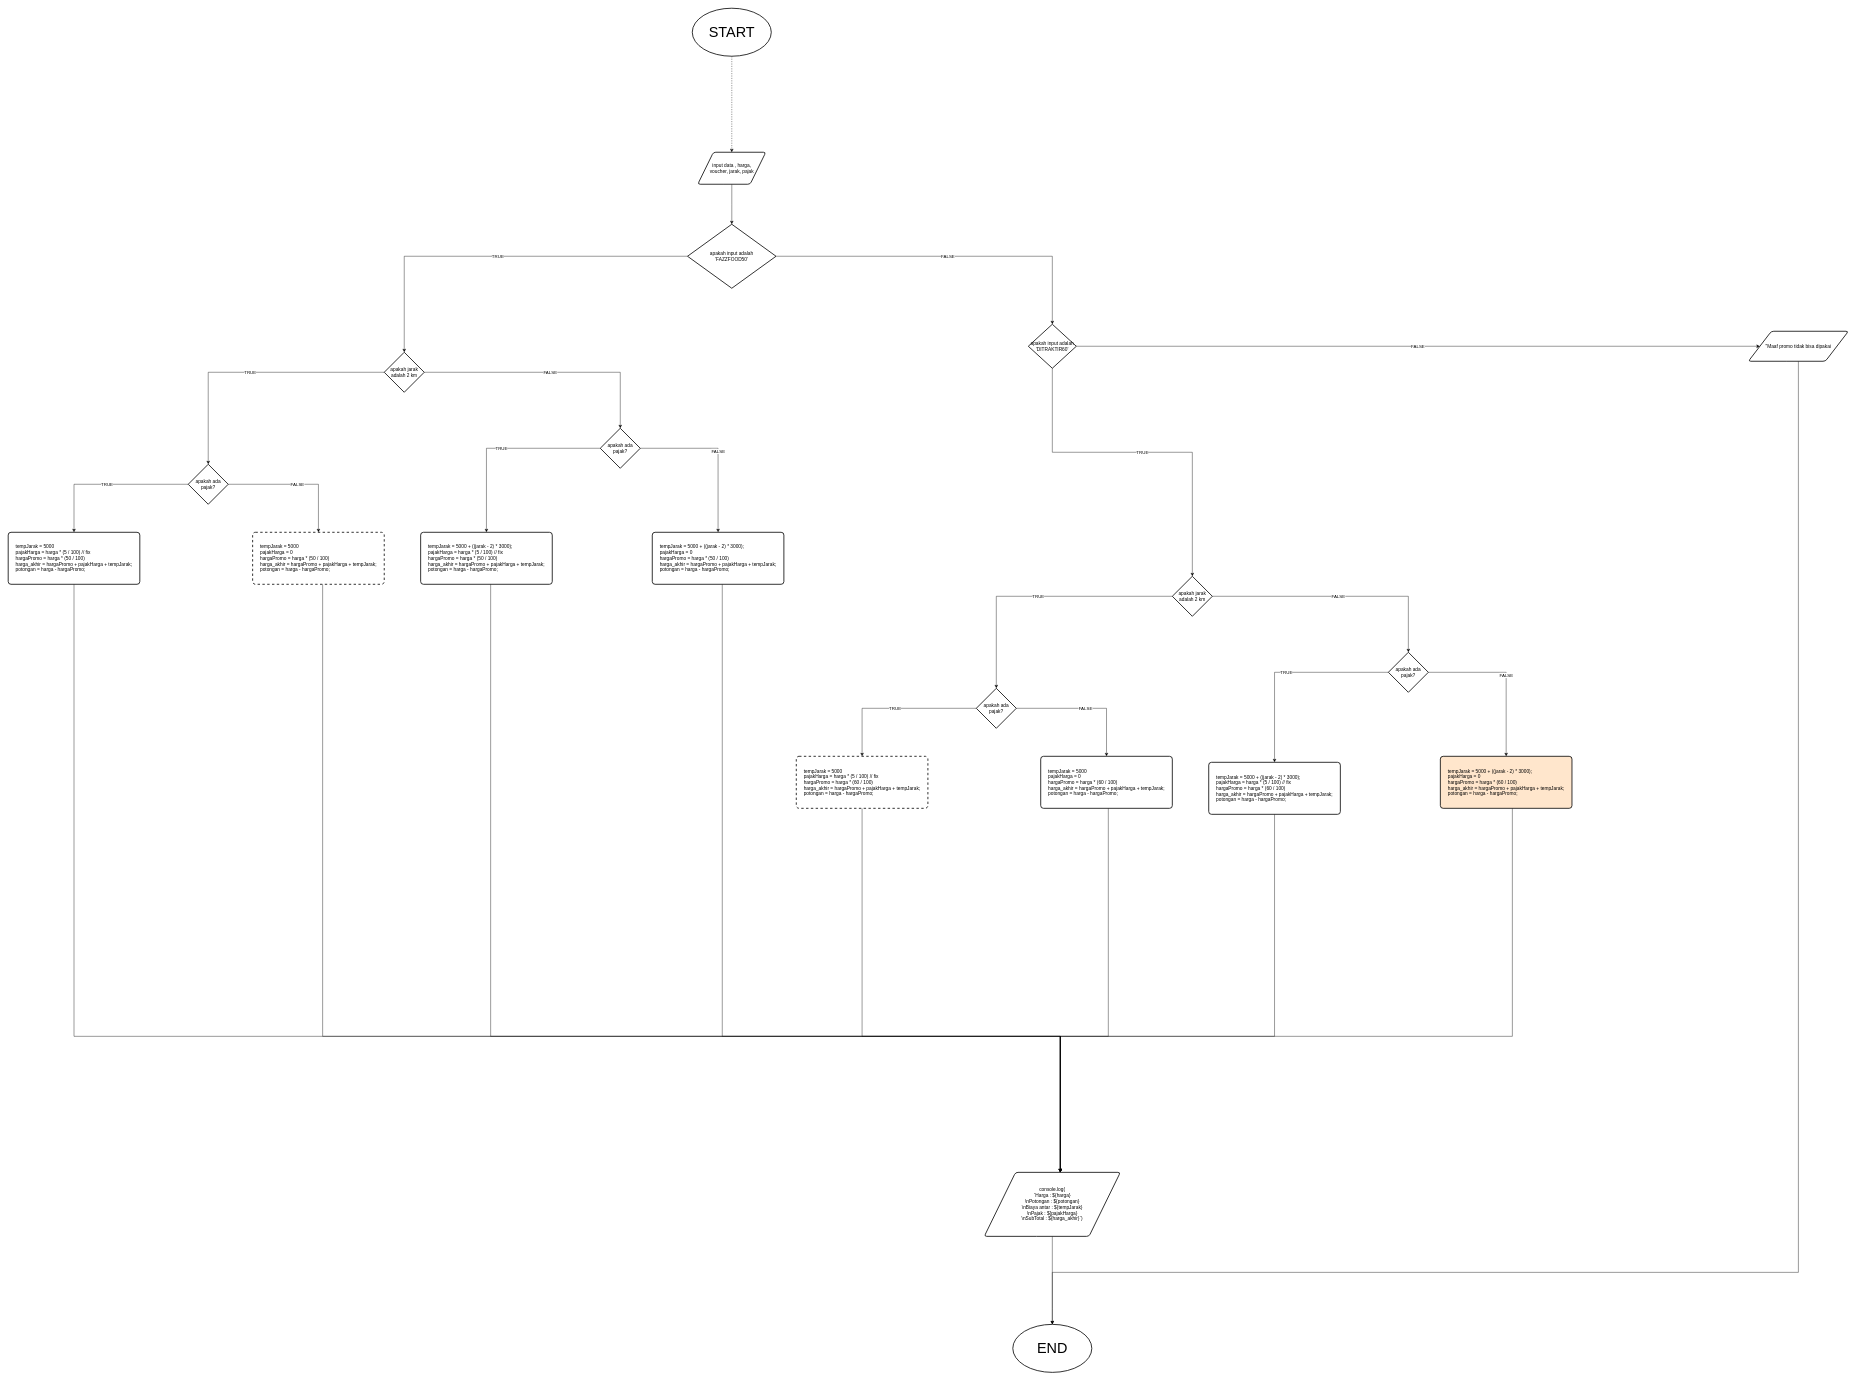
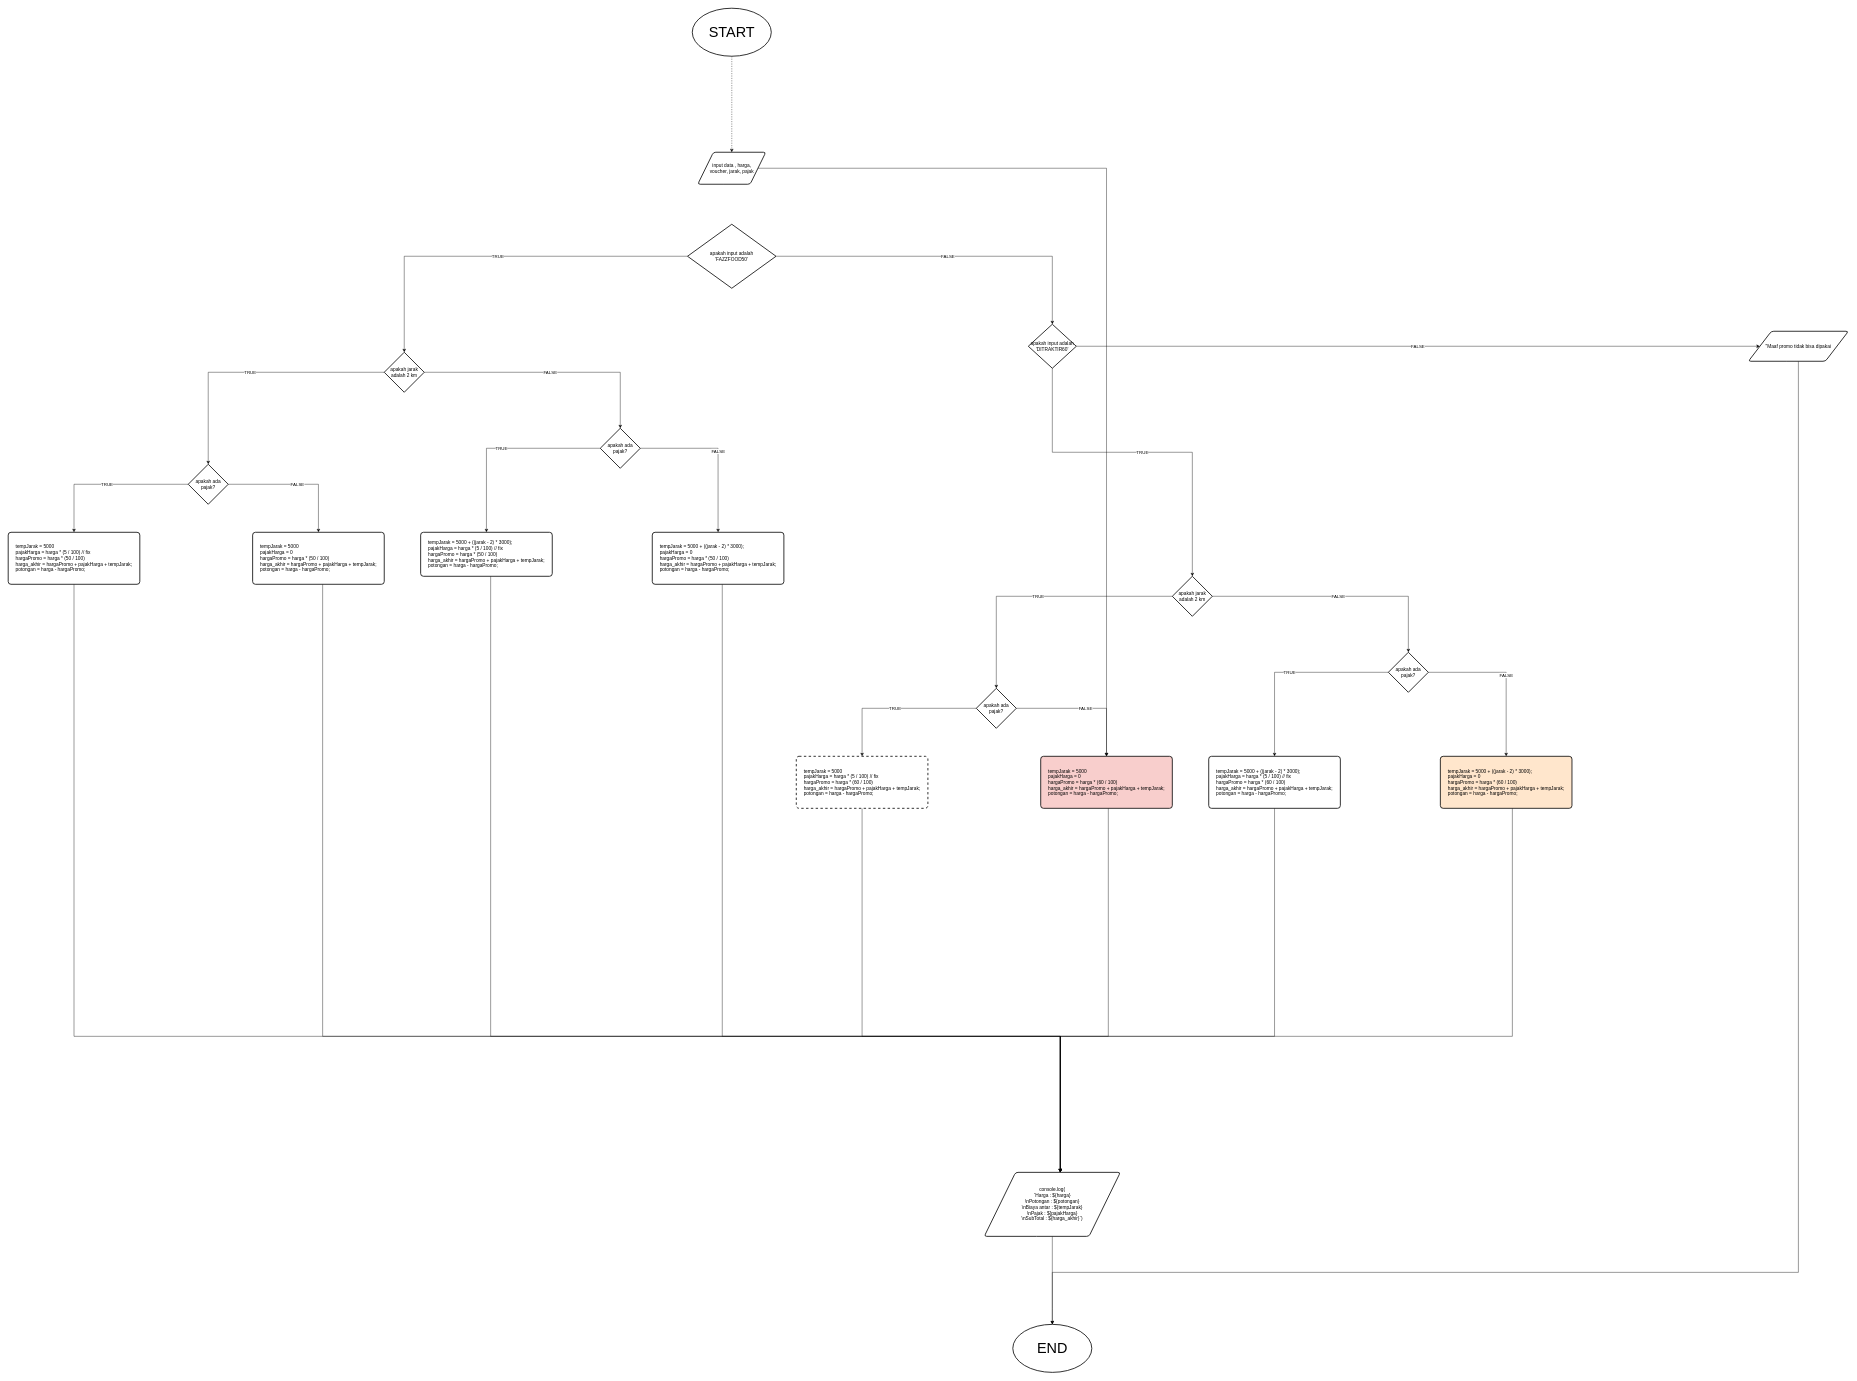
- <mxCell id="4" style="edgeStyle=orthogonalEdgeStyle;rounded=0;orthogonalLoop=1;jettySize=auto;html=1;" edge="1" parent="1" source="5" target="8"><mxGeometry relative="1" as="geometry" /></mxCell>
+ <mxCell id="4" style="edgeStyle=orthogonalEdgeStyle;rounded=0;orthogonalLoop=1;jettySize=auto;html=1;" edge="1" parent="1" source="5" target="41"><mxGeometry relative="1" as="geometry" /></mxCell>
- <mxCell id="24" value="&lt;div style=&quot;text-align: justify&quot;&gt;&lt;div&gt;tempJarak = 5000&lt;/div&gt;&lt;div&gt;pajakHarga = 0&lt;/div&gt;&lt;div&gt;hargaPromo = harga * (50 / 100)&lt;/div&gt;&lt;div&gt;harga_akhir = hargaPromo + pajakHarga + tempJarak;&lt;/div&gt;&lt;div&gt;potongan = harga - hargaPromo;&lt;/div&gt;&lt;/div&gt;" style="rounded=1;whiteSpace=wrap;html=1;absoluteArcSize=1;arcSize=14;strokeWidth=2;dashed=1;" vertex="1" parent="1"><mxGeometry x="631" y="1330" width="329" height="130" as="geometry" /></mxCell>
+ <mxCell id="24" value="&lt;div style=&quot;text-align: justify&quot;&gt;&lt;div&gt;tempJarak = 5000&lt;/div&gt;&lt;div&gt;pajakHarga = 0&lt;/div&gt;&lt;div&gt;hargaPromo = harga * (50 / 100)&lt;/div&gt;&lt;div&gt;harga_akhir = hargaPromo + pajakHarga + tempJarak;&lt;/div&gt;&lt;div&gt;potongan = harga - hargaPromo;&lt;/div&gt;&lt;/div&gt;" style="rounded=1;whiteSpace=wrap;html=1;absoluteArcSize=1;arcSize=14;strokeWidth=2;" vertex="1" parent="1"><mxGeometry x="631" y="1330" width="329" height="130" as="geometry" /></mxCell>
- <mxCell id="26" value="&lt;div style=&quot;text-align: justify&quot;&gt;&lt;div&gt;tempJarak = 5000 + ((jarak - 2) * 3000);&lt;br&gt;&lt;/div&gt;&lt;div&gt;pajakHarga = harga * (5 / 100) // fix&lt;/div&gt;&lt;div&gt;hargaPromo = harga * (50 / 100)&lt;/div&gt;&lt;div&gt;harga_akhir = hargaPromo + pajakHarga + tempJarak;&lt;/div&gt;&lt;div&gt;potongan = harga - hargaPromo;&lt;/div&gt;&lt;/div&gt;" style="rounded=1;whiteSpace=wrap;html=1;absoluteArcSize=1;arcSize=14;strokeWidth=2;" vertex="1" parent="1"><mxGeometry x="1051" y="1330" width="329" height="130" as="geometry" /></mxCell>
+ <mxCell id="26" value="&lt;div style=&quot;text-align: justify&quot;&gt;&lt;div&gt;tempJarak = 5000 + ((jarak - 2) * 3000);&lt;br&gt;&lt;/div&gt;&lt;div&gt;pajakHarga = harga * (5 / 100) // fix&lt;/div&gt;&lt;div&gt;hargaPromo = harga * (50 / 100)&lt;/div&gt;&lt;div&gt;harga_akhir = hargaPromo + pajakHarga + tempJarak;&lt;/div&gt;&lt;div&gt;potongan = harga - hargaPromo;&lt;/div&gt;&lt;/div&gt;" style="rounded=1;whiteSpace=wrap;html=1;absoluteArcSize=1;arcSize=14;strokeWidth=2;" vertex="1" parent="1"><mxGeometry x="1051" y="1330" width="329" height="110" as="geometry" /></mxCell>
- <mxCell id="41" value="&lt;div style=&quot;text-align: justify&quot;&gt;&lt;div&gt;tempJarak = 5000&lt;/div&gt;&lt;div&gt;pajakHarga = 0&lt;/div&gt;&lt;div&gt;hargaPromo = harga * (60 / 100)&lt;/div&gt;&lt;div&gt;harga_akhir = hargaPromo + pajakHarga + tempJarak;&lt;/div&gt;&lt;div&gt;potongan = harga - hargaPromo;&lt;/div&gt;&lt;/div&gt;" style="rounded=1;whiteSpace=wrap;html=1;absoluteArcSize=1;arcSize=14;strokeWidth=2;" vertex="1" parent="1"><mxGeometry x="2601" y="1890" width="329" height="130" as="geometry" /></mxCell>
+ <mxCell id="41" value="&lt;div style=&quot;text-align: justify&quot;&gt;&lt;div&gt;tempJarak = 5000&lt;/div&gt;&lt;div&gt;pajakHarga = 0&lt;/div&gt;&lt;div&gt;hargaPromo = harga * (60 / 100)&lt;/div&gt;&lt;div&gt;harga_akhir = hargaPromo + pajakHarga + tempJarak;&lt;/div&gt;&lt;div&gt;potongan = harga - hargaPromo;&lt;/div&gt;&lt;/div&gt;" style="rounded=1;whiteSpace=wrap;html=1;absoluteArcSize=1;arcSize=14;strokeWidth=2;fillColor=#f8cecc;" vertex="1" parent="1"><mxGeometry x="2601" y="1890" width="329" height="130" as="geometry" /></mxCell>
- <mxCell id="43" value="&lt;div style=&quot;text-align: justify&quot;&gt;&lt;div&gt;tempJarak = 5000 + ((jarak - 2) * 3000);&lt;br&gt;&lt;/div&gt;&lt;div&gt;pajakHarga = harga * (5 / 100) // fix&lt;/div&gt;&lt;div&gt;hargaPromo = harga * (60 / 100)&lt;/div&gt;&lt;div&gt;harga_akhir = hargaPromo + pajakHarga + tempJarak;&lt;/div&gt;&lt;div&gt;potongan = harga - hargaPromo;&lt;/div&gt;&lt;/div&gt;" style="rounded=1;whiteSpace=wrap;html=1;absoluteArcSize=1;arcSize=14;strokeWidth=2;" vertex="1" parent="1"><mxGeometry x="3021" y="1905" width="329" height="130" as="geometry" /></mxCell>
+ <mxCell id="43" value="&lt;div style=&quot;text-align: justify&quot;&gt;&lt;div&gt;tempJarak = 5000 + ((jarak - 2) * 3000);&lt;br&gt;&lt;/div&gt;&lt;div&gt;pajakHarga = harga * (5 / 100) // fix&lt;/div&gt;&lt;div&gt;hargaPromo = harga * (60 / 100)&lt;/div&gt;&lt;div&gt;harga_akhir = hargaPromo + pajakHarga + tempJarak;&lt;/div&gt;&lt;div&gt;potongan = harga - hargaPromo;&lt;/div&gt;&lt;/div&gt;" style="rounded=1;whiteSpace=wrap;html=1;absoluteArcSize=1;arcSize=14;strokeWidth=2;" vertex="1" parent="1"><mxGeometry x="3021" y="1890" width="329" height="130" as="geometry" /></mxCell>
